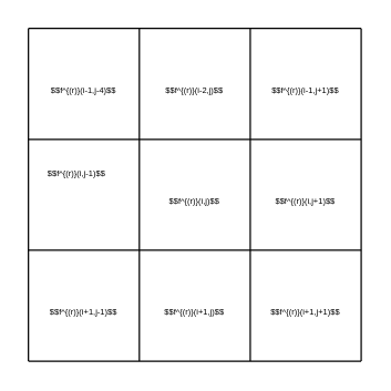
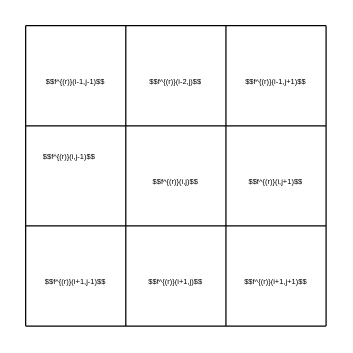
- <mxCell id="10" value="$$f^{(r)}(i-1,j-4)$$" style="text;html=1;strokeColor=none;fillColor=none;align=center;verticalAlign=middle;whiteSpace=wrap;rounded=0;fontSize=6;" vertex="1" parent="1"><mxGeometry x="30" y="50" width="60" height="30" as="geometry" /></mxCell>
+ <mxCell id="10" value="$$f^{(r)}(i-1,j-1)$$" style="text;html=1;strokeColor=none;fillColor=none;align=center;verticalAlign=middle;whiteSpace=wrap;rounded=0;fontSize=6;" vertex="1" parent="1"><mxGeometry x="30" y="50" width="60" height="30" as="geometry" /></mxCell>
